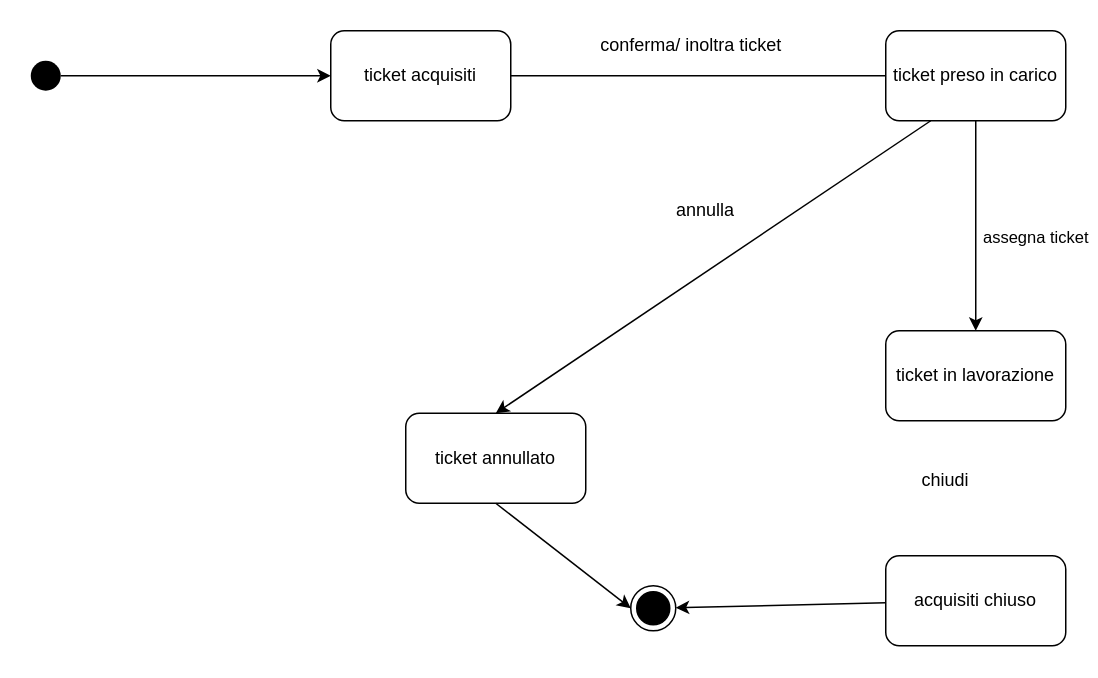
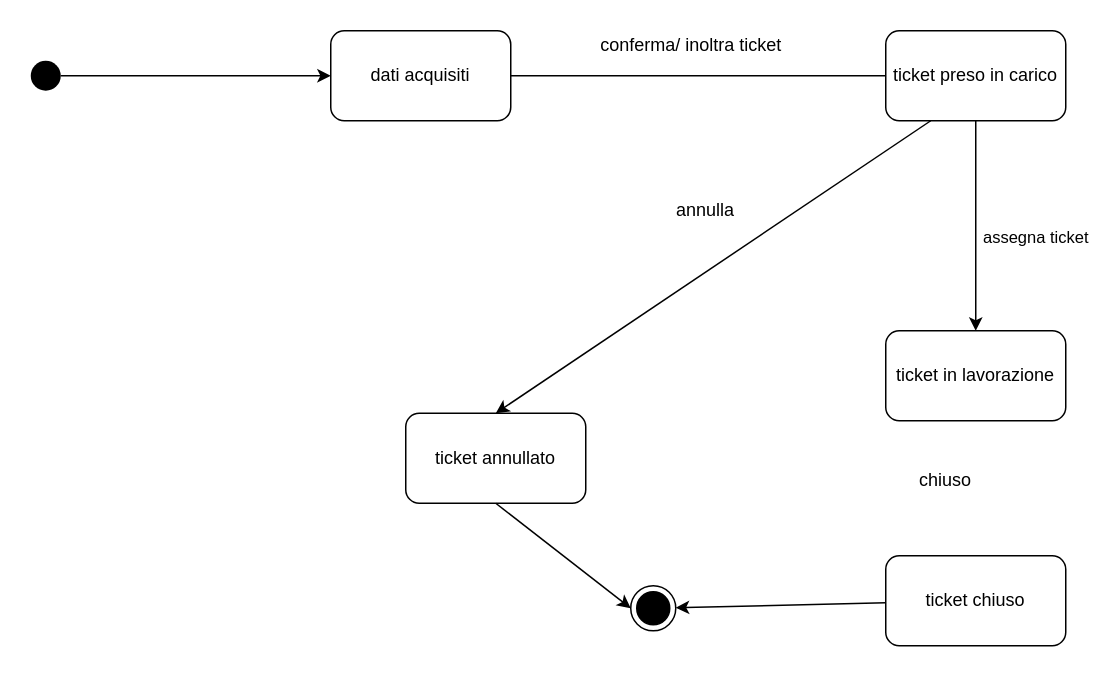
- <mxCell id="9" value="ticket acquisiti" style="rounded=1;whiteSpace=wrap;html=1;" parent="1" vertex="1"><mxGeometry x="220" y="20" width="120" height="60" as="geometry" /></mxCell>
+ <mxCell id="9" value="dati acquisiti" style="rounded=1;whiteSpace=wrap;html=1;" parent="1" vertex="1"><mxGeometry x="220" y="20" width="120" height="60" as="geometry" /></mxCell>
- <mxCell id="10" value="chiudi" style="text;html=1;strokeColor=none;fillColor=none;align=center;verticalAlign=middle;whiteSpace=wrap;rounded=0;" vertex="1" parent="1"><mxGeometry x="610" y="310" width="40" height="20" as="geometry" /></mxCell>
+ <mxCell id="10" value="chiuso" style="text;html=1;strokeColor=none;fillColor=none;align=center;verticalAlign=middle;whiteSpace=wrap;rounded=0;" vertex="1" parent="1"><mxGeometry x="610" y="310" width="40" height="20" as="geometry" /></mxCell>
- <mxCell id="11" value="acquisiti chiuso" style="rounded=1;whiteSpace=wrap;html=1;" vertex="1" parent="1"><mxGeometry x="590" y="370" width="120" height="60" as="geometry" /></mxCell>
+ <mxCell id="11" value="ticket chiuso" style="rounded=1;whiteSpace=wrap;html=1;" vertex="1" parent="1"><mxGeometry x="590" y="370" width="120" height="60" as="geometry" /></mxCell>
